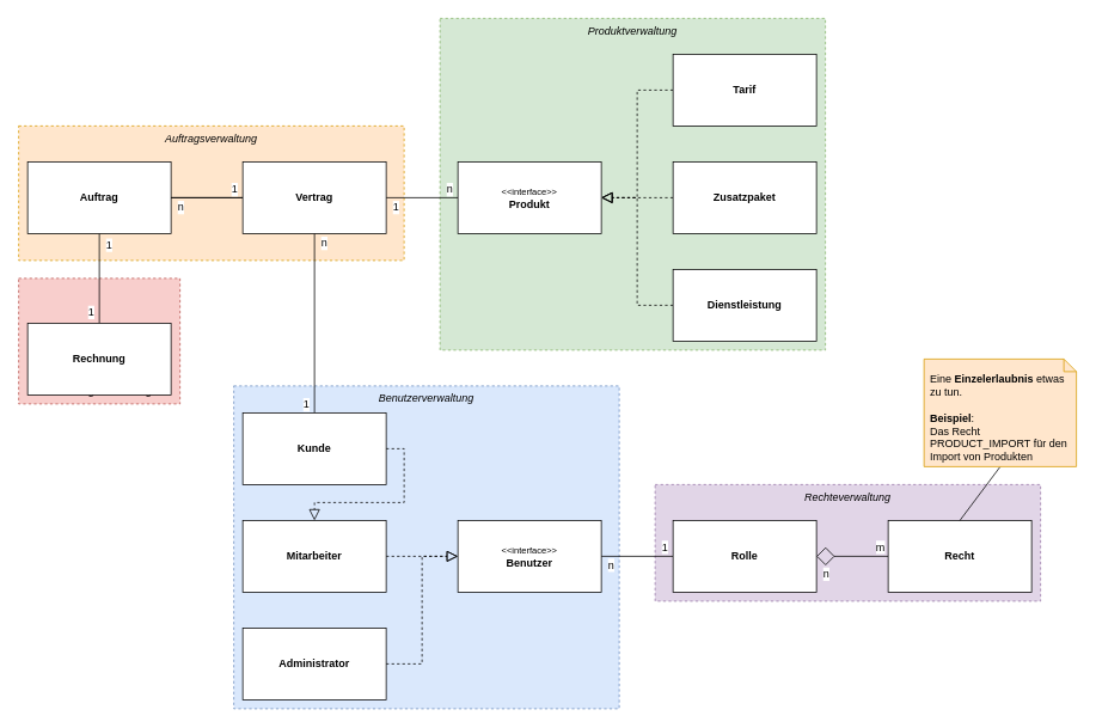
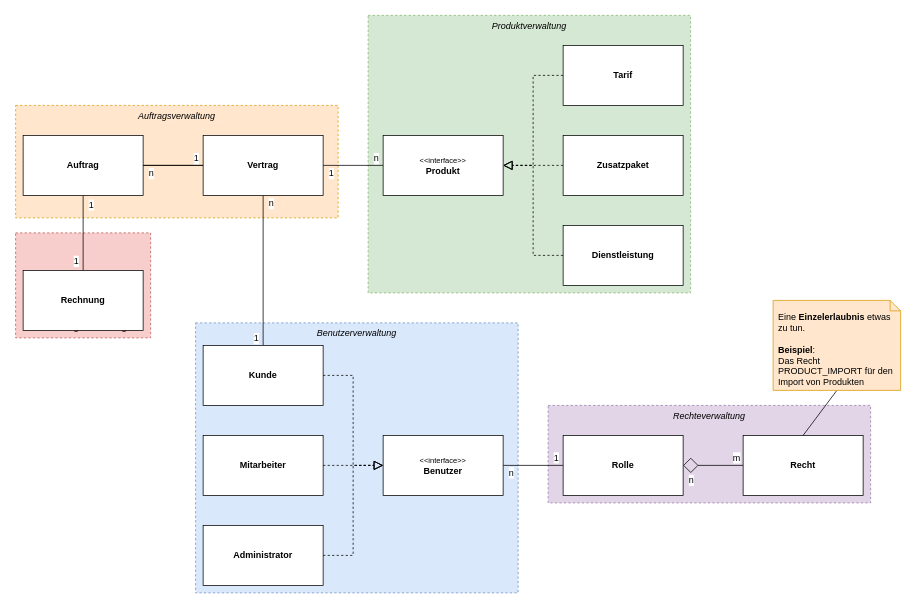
- <mxCell id="32" style="edgeStyle=orthogonalEdgeStyle;rounded=0;orthogonalLoop=1;jettySize=auto;html=1;exitX=1;exitY=0.5;exitDx=0;exitDy=0;startSize=10;endArrow=block;endFill=0;endSize=10;dashed=1;" edge="1" parent="1" source="33" target="39"><mxGeometry relative="1" as="geometry" /></mxCell>
+ <mxCell id="32" style="edgeStyle=orthogonalEdgeStyle;rounded=0;orthogonalLoop=1;jettySize=auto;html=1;exitX=1;exitY=0.5;exitDx=0;exitDy=0;entryX=0;entryY=0.5;entryDx=0;entryDy=0;startSize=10;endArrow=block;endFill=0;endSize=10;dashed=1;" edge="1" parent="1" source="33" target="37"><mxGeometry relative="1" as="geometry" /></mxCell>
